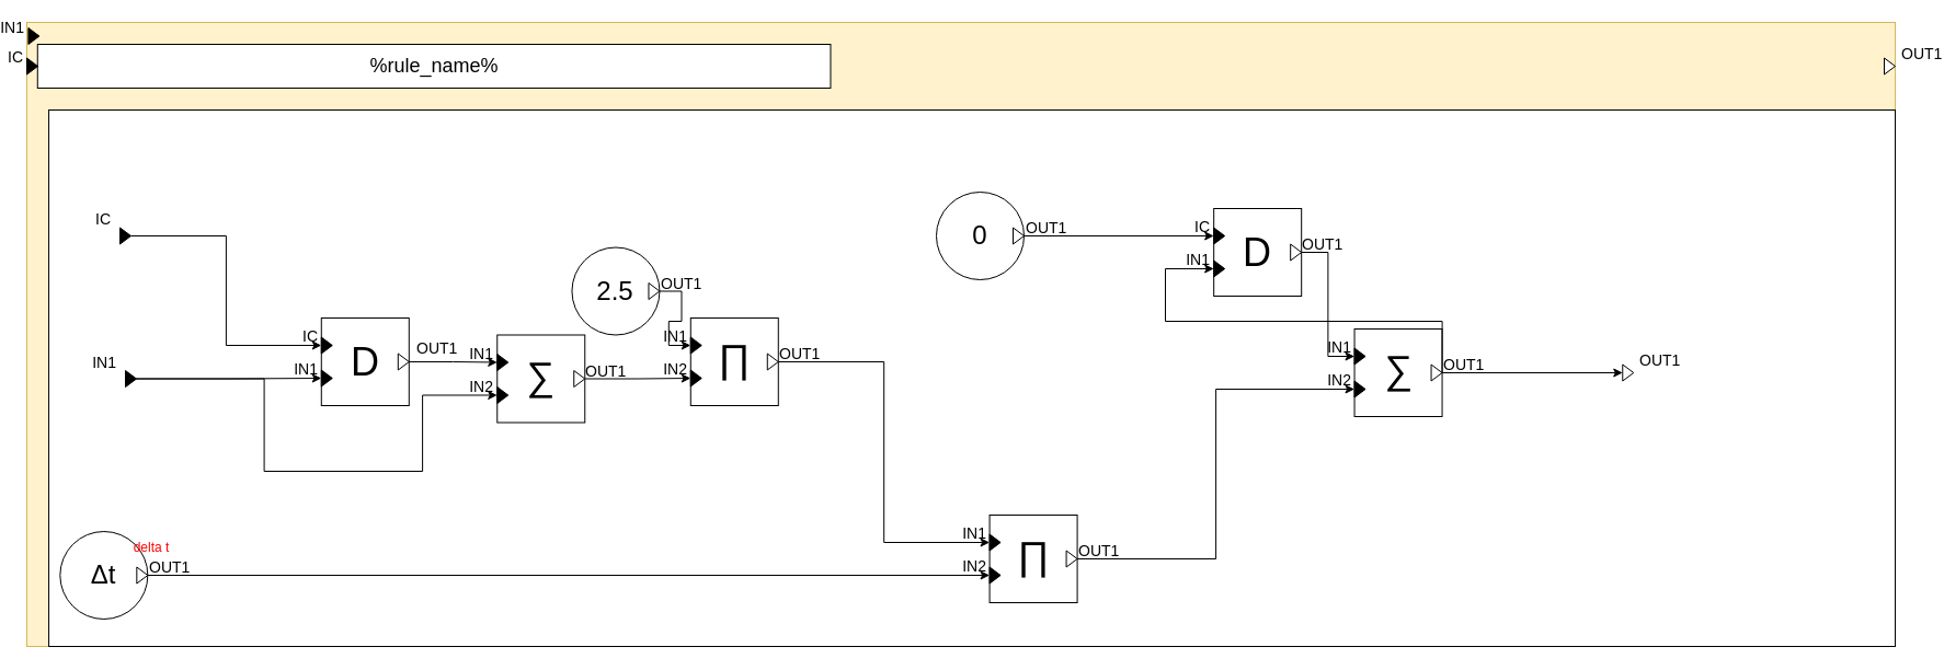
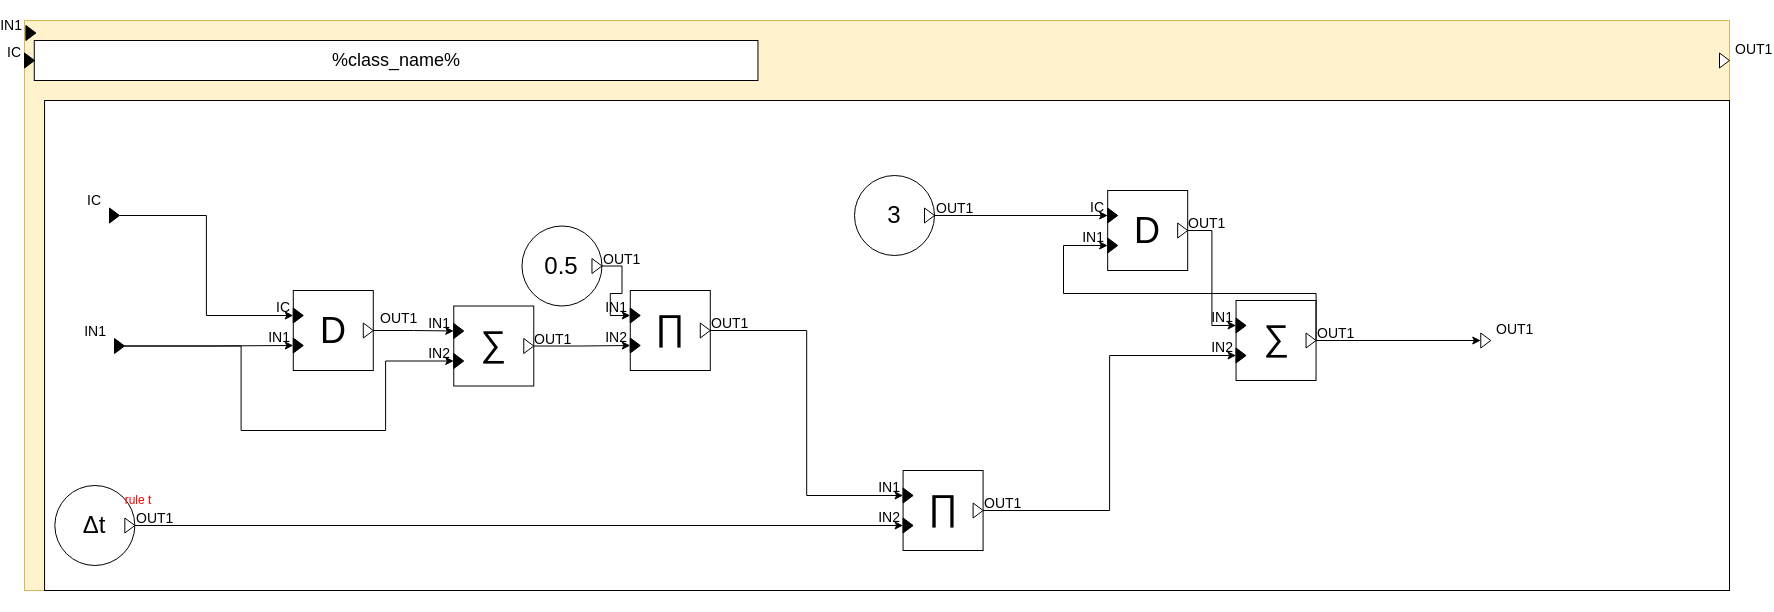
- <mxCell id="3" value="%rule_name%" style="rounded=0;whiteSpace=wrap;html=1;fillColor=#ffffff;fontSize=18;connectable=0;allowArrows=0;rotatable=0;cloneable=0;deletable=0;" parent="2" vertex="1"><mxGeometry x="9.78" y="20" width="723.687" height="40" as="geometry" /></mxCell>
+ <mxCell id="3" value="%class_name%" style="rounded=0;whiteSpace=wrap;html=1;fillColor=#ffffff;fontSize=18;connectable=0;allowArrows=0;rotatable=0;cloneable=0;deletable=0;" parent="2" vertex="1"><mxGeometry x="9.78" y="20" width="723.687" height="40" as="geometry" /></mxCell>
- <mxCell id="49" value="0" style="ellipse;whiteSpace=wrap;html=1;comic=0;fillColor=#ffffff;fontSize=24;align=center;allowArrows=0;connectable=0;container=1;collapsible=0;recursiveResize=1;direction=west;resizable=0;metaEdit=1;" vertex="1" parent="4"><mxGeometry x="809.941" y="75" width="80" height="80" as="geometry" /></mxCell>
+ <mxCell id="49" value="3" style="ellipse;whiteSpace=wrap;html=1;comic=0;fillColor=#ffffff;fontSize=24;align=center;allowArrows=0;connectable=0;container=1;collapsible=0;recursiveResize=1;direction=west;resizable=0;metaEdit=1;" vertex="1" parent="4"><mxGeometry x="809.941" y="75" width="80" height="80" as="geometry" /></mxCell>
- <mxCell id="34" value="2.5" style="ellipse;whiteSpace=wrap;html=1;comic=0;fillColor=#ffffff;fontSize=24;align=center;allowArrows=0;connectable=0;container=1;collapsible=0;recursiveResize=1;direction=west;resizable=0;metaEdit=1;" parent="4" vertex="1"><mxGeometry x="477.4" y="125.5" width="80" height="80" as="geometry" /></mxCell>
+ <mxCell id="34" value="0.5" style="ellipse;whiteSpace=wrap;html=1;comic=0;fillColor=#ffffff;fontSize=24;align=center;allowArrows=0;connectable=0;container=1;collapsible=0;recursiveResize=1;direction=west;resizable=0;metaEdit=1;" parent="4" vertex="1"><mxGeometry x="477.4" y="125.5" width="80" height="80" as="geometry" /></mxCell>
- <mxCell id="16" value="delta t" style="text;html=1;align=center;verticalAlign=middle;whiteSpace=wrap;rounded=0;fontColor=#FF0000;" parent="4" vertex="1"><mxGeometry x="68.457" y="385" width="50.295" height="30" as="geometry" /></mxCell>
+ <mxCell id="16" value="rule t" style="text;html=1;align=center;verticalAlign=middle;whiteSpace=wrap;rounded=0;fontColor=#FF0000;" parent="4" vertex="1"><mxGeometry x="68.457" y="385" width="50.295" height="30" as="geometry" /></mxCell>
